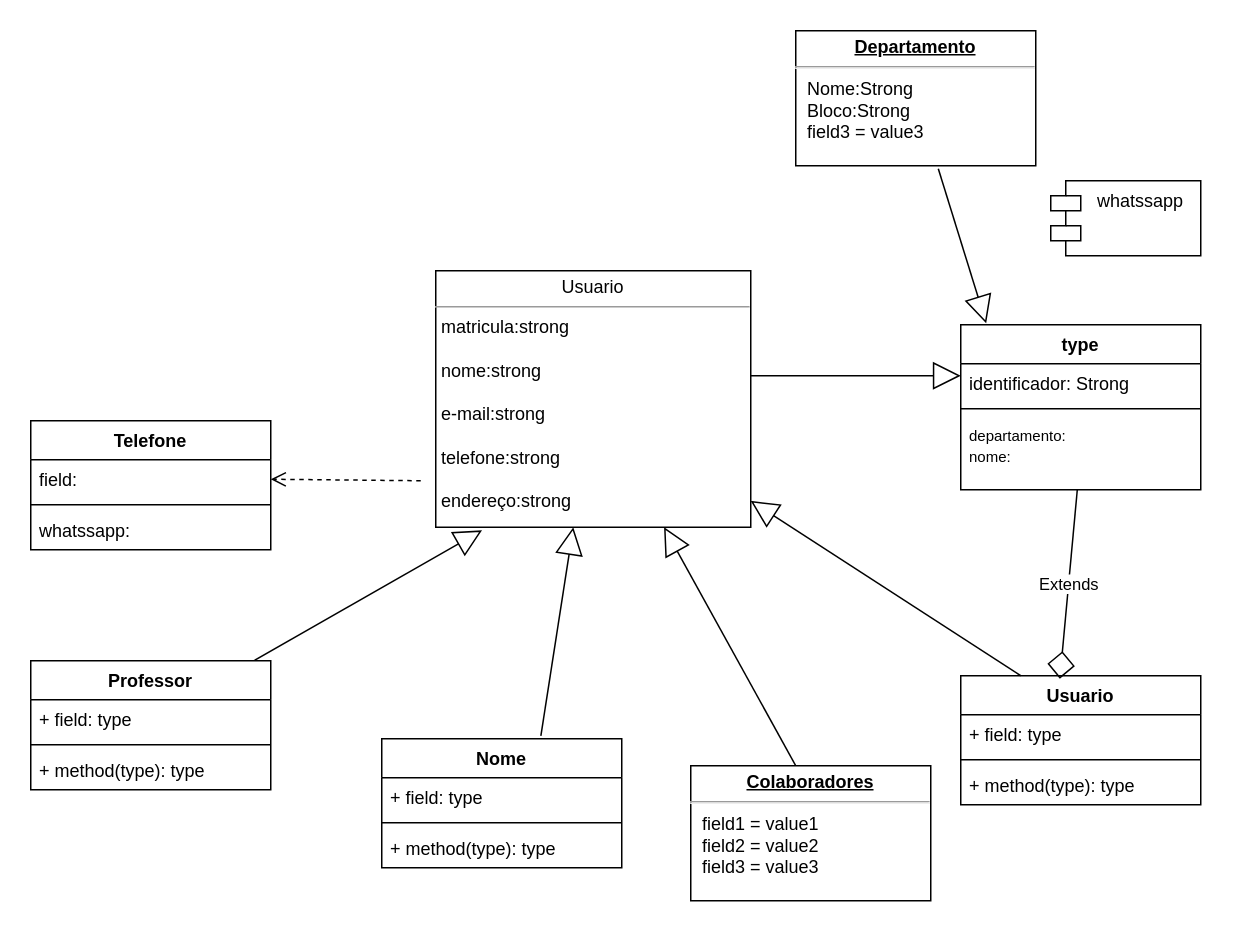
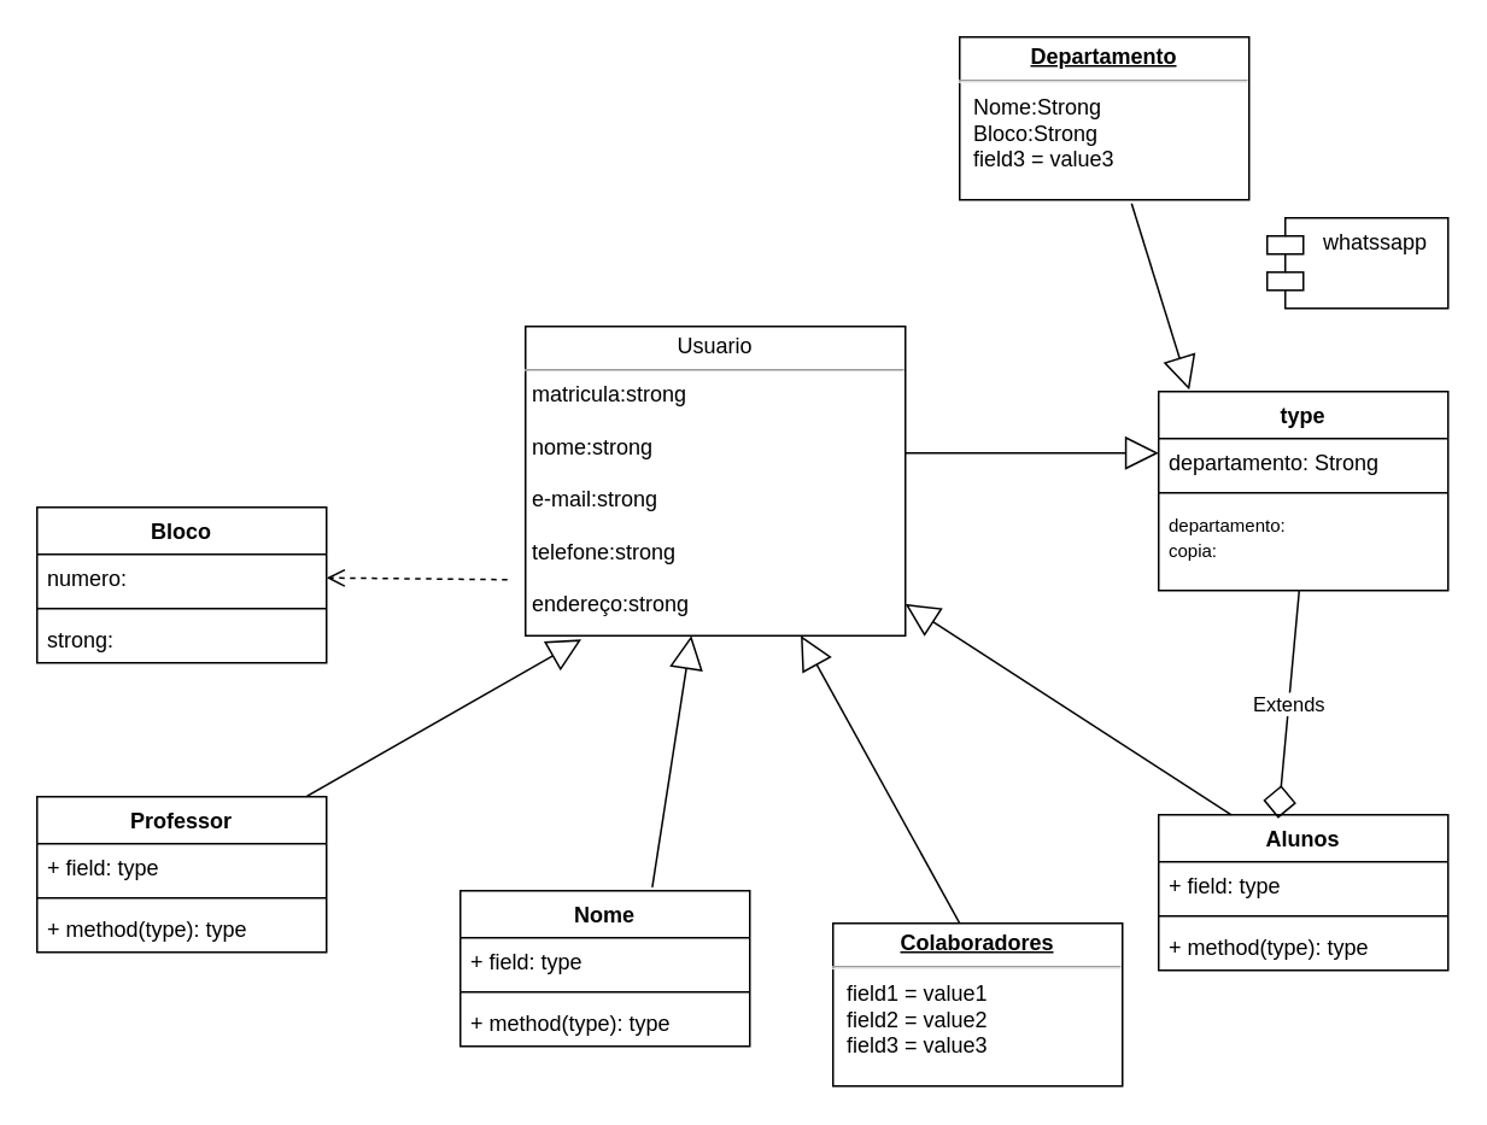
- <mxCell id="20" value="identificador: Strong" style="text;strokeColor=none;fillColor=none;align=left;verticalAlign=top;spacingLeft=4;spacingRight=4;overflow=hidden;rotatable=0;points=[[0,0.5],[1,0.5]];portConstraint=eastwest;whiteSpace=wrap;html=1;" vertex="1" parent="19"><mxGeometry y="26" width="160" height="26" as="geometry" /></mxCell>
+ <mxCell id="20" value="departamento: Strong" style="text;strokeColor=none;fillColor=none;align=left;verticalAlign=top;spacingLeft=4;spacingRight=4;overflow=hidden;rotatable=0;points=[[0,0.5],[1,0.5]];portConstraint=eastwest;whiteSpace=wrap;html=1;" vertex="1" parent="19"><mxGeometry y="26" width="160" height="26" as="geometry" /></mxCell>
- <mxCell id="31" value="Telefone" style="swimlane;fontStyle=1;align=center;verticalAlign=top;childLayout=stackLayout;horizontal=1;startSize=26;horizontalStack=0;resizeParent=1;resizeParentMax=0;resizeLast=0;collapsible=1;marginBottom=0;whiteSpace=wrap;html=1;" vertex="1" parent="1"><mxGeometry x="20" y="280" width="160" height="86" as="geometry" /></mxCell>
+ <mxCell id="31" value="Bloco" style="swimlane;fontStyle=1;align=center;verticalAlign=top;childLayout=stackLayout;horizontal=1;startSize=26;horizontalStack=0;resizeParent=1;resizeParentMax=0;resizeLast=0;collapsible=1;marginBottom=0;whiteSpace=wrap;html=1;" vertex="1" parent="1"><mxGeometry x="20" y="280" width="160" height="86" as="geometry" /></mxCell>
- <mxCell id="22" value="&lt;span style=&quot;font-size: 10px;&quot;&gt;departamento:&lt;br&gt;nome:&lt;br&gt;&lt;br&gt;&lt;/span&gt;" style="text;strokeColor=none;fillColor=none;align=left;verticalAlign=top;spacingLeft=4;spacingRight=4;overflow=hidden;rotatable=0;points=[[0,0.5],[1,0.5]];portConstraint=eastwest;whiteSpace=wrap;html=1;" vertex="1" parent="19"><mxGeometry y="60" width="160" height="50" as="geometry" /></mxCell>
+ <mxCell id="22" value="&lt;span style=&quot;font-size: 10px;&quot;&gt;departamento:&lt;br&gt;copia:&lt;br&gt;&lt;br&gt;&lt;/span&gt;" style="text;strokeColor=none;fillColor=none;align=left;verticalAlign=top;spacingLeft=4;spacingRight=4;overflow=hidden;rotatable=0;points=[[0,0.5],[1,0.5]];portConstraint=eastwest;whiteSpace=wrap;html=1;" vertex="1" parent="19"><mxGeometry y="60" width="160" height="50" as="geometry" /></mxCell>
- <mxCell id="32" value="field:" style="text;strokeColor=none;fillColor=none;align=left;verticalAlign=top;spacingLeft=4;spacingRight=4;overflow=hidden;rotatable=0;points=[[0,0.5],[1,0.5]];portConstraint=eastwest;whiteSpace=wrap;html=1;" vertex="1" parent="31"><mxGeometry y="26" width="160" height="26" as="geometry" /></mxCell>
+ <mxCell id="32" value="numero:" style="text;strokeColor=none;fillColor=none;align=left;verticalAlign=top;spacingLeft=4;spacingRight=4;overflow=hidden;rotatable=0;points=[[0,0.5],[1,0.5]];portConstraint=eastwest;whiteSpace=wrap;html=1;" vertex="1" parent="31"><mxGeometry y="26" width="160" height="26" as="geometry" /></mxCell>
- <mxCell id="34" value="whatssapp:" style="text;strokeColor=none;fillColor=none;align=left;verticalAlign=top;spacingLeft=4;spacingRight=4;overflow=hidden;rotatable=0;points=[[0,0.5],[1,0.5]];portConstraint=eastwest;whiteSpace=wrap;html=1;" vertex="1" parent="31"><mxGeometry y="60" width="160" height="26" as="geometry" /></mxCell>
+ <mxCell id="34" value="strong:" style="text;strokeColor=none;fillColor=none;align=left;verticalAlign=top;spacingLeft=4;spacingRight=4;overflow=hidden;rotatable=0;points=[[0,0.5],[1,0.5]];portConstraint=eastwest;whiteSpace=wrap;html=1;" vertex="1" parent="31"><mxGeometry y="60" width="160" height="26" as="geometry" /></mxCell>
- <mxCell id="2" value="Usuario" style="swimlane;fontStyle=1;align=center;verticalAlign=top;childLayout=stackLayout;horizontal=1;startSize=26;horizontalStack=0;resizeParent=1;resizeParentMax=0;resizeLast=0;collapsible=1;marginBottom=0;whiteSpace=wrap;html=1;" vertex="1" parent="1"><mxGeometry x="640" y="450" width="160" height="86" as="geometry" /></mxCell>
+ <mxCell id="2" value="Alunos" style="swimlane;fontStyle=1;align=center;verticalAlign=top;childLayout=stackLayout;horizontal=1;startSize=26;horizontalStack=0;resizeParent=1;resizeParentMax=0;resizeLast=0;collapsible=1;marginBottom=0;whiteSpace=wrap;html=1;" vertex="1" parent="1"><mxGeometry x="640" y="450" width="160" height="86" as="geometry" /></mxCell>
